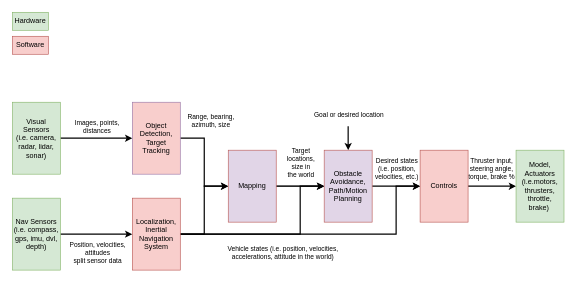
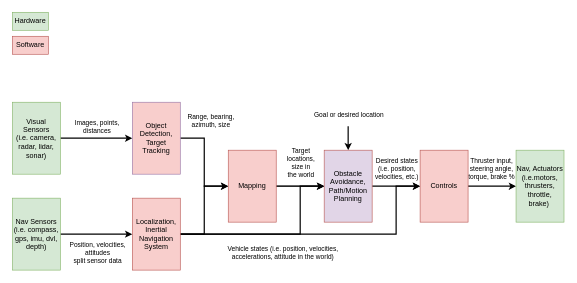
- <mxCell id="19" value="Mapping" style="rounded=0;whiteSpace=wrap;html=1;fillColor=#e1d5e7;strokeColor=#b85450;" vertex="1" parent="1"><mxGeometry x="380" y="250" width="80" height="120" as="geometry" /></mxCell>
+ <mxCell id="19" value="Mapping" style="rounded=0;whiteSpace=wrap;html=1;fillColor=#f8cecc;strokeColor=#b85450;" vertex="1" parent="1"><mxGeometry x="380" y="250" width="80" height="120" as="geometry" /></mxCell>
- <mxCell id="29" value="&lt;div&gt;Model, Actuators (i.e.&lt;span style=&quot;background-color: initial;&quot;&gt;motors, thrusters,&lt;/span&gt;&lt;/div&gt;&lt;div&gt;throttle, brake)&amp;nbsp;&lt;/div&gt;" style="rounded=0;whiteSpace=wrap;html=1;fillColor=#d5e8d4;strokeColor=#82b366;" vertex="1" parent="1"><mxGeometry x="860" y="250" width="80" height="120" as="geometry" /></mxCell>
+ <mxCell id="29" value="&lt;div&gt;Nav, Actuators (i.e.&lt;span style=&quot;background-color: initial;&quot;&gt;motors, thrusters,&lt;/span&gt;&lt;/div&gt;&lt;div&gt;throttle, brake)&amp;nbsp;&lt;/div&gt;" style="rounded=0;whiteSpace=wrap;html=1;fillColor=#d5e8d4;strokeColor=#82b366;" vertex="1" parent="1"><mxGeometry x="860" y="250" width="80" height="120" as="geometry" /></mxCell>
